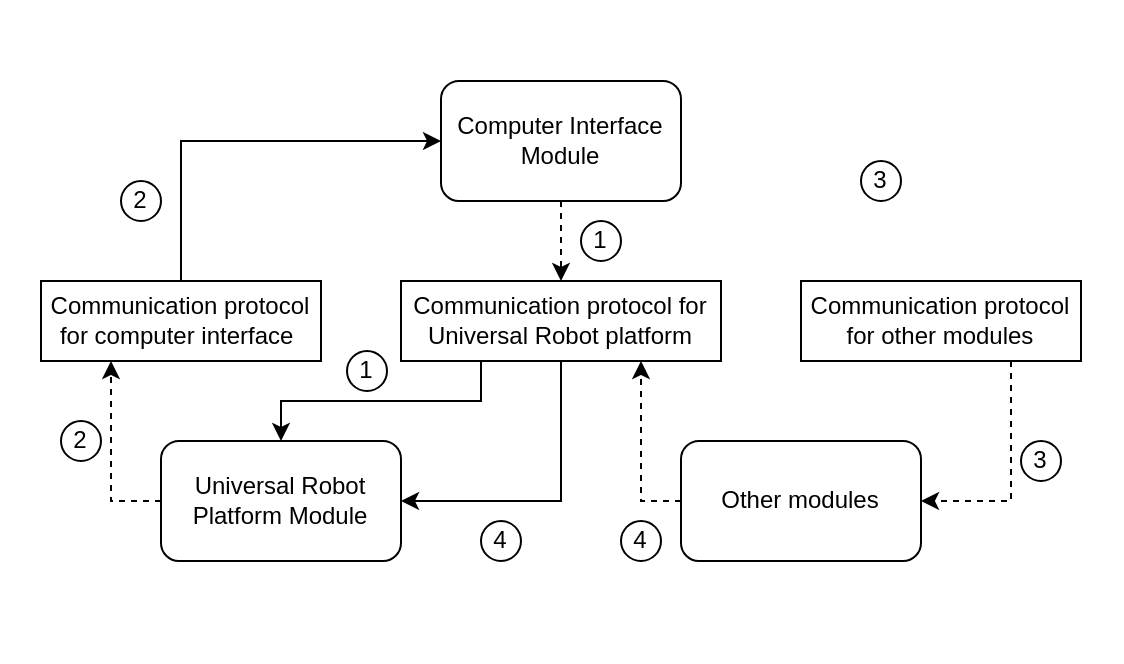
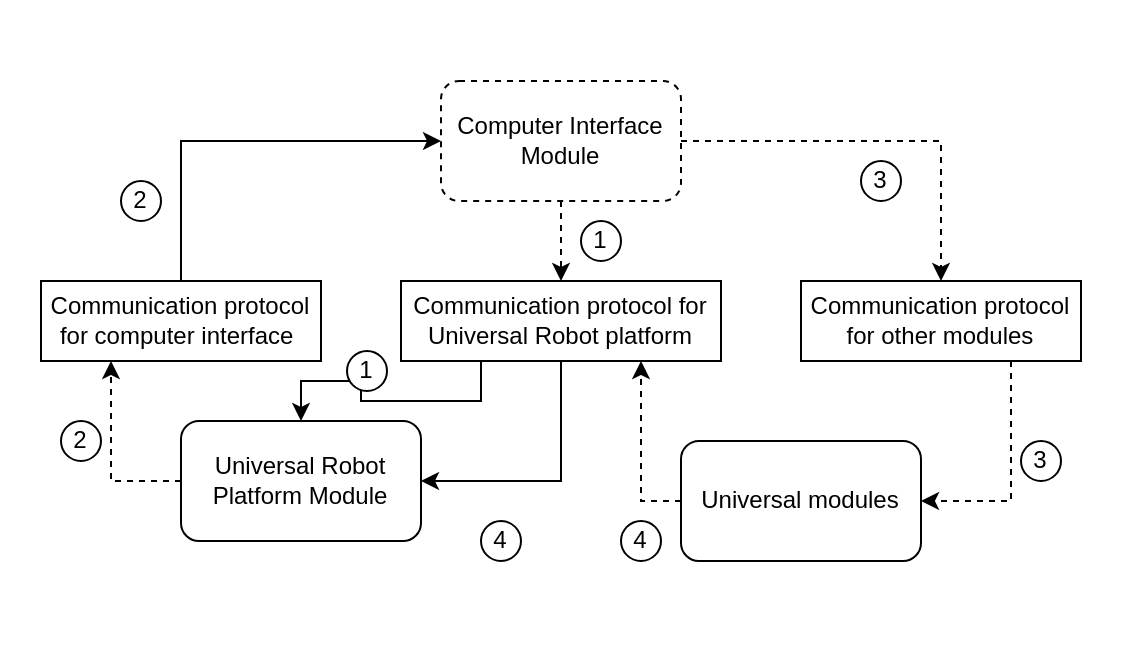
- <mxCell id="8" value="Computer Interface Module" style="rounded=1;whiteSpace=wrap;html=1;" vertex="1" parent="7"><mxGeometry y="20" width="120" height="60" as="geometry" /></mxCell>
+ <mxCell id="8" value="Computer Interface Module" style="rounded=1;whiteSpace=wrap;html=1;dashed=1;" vertex="1" parent="7"><mxGeometry y="20" width="120" height="60" as="geometry" /></mxCell>
+ <mxCell id="17" style="edgeStyle=orthogonalEdgeStyle;rounded=0;orthogonalLoop=1;jettySize=auto;html=1;exitX=1;exitY=0.5;exitDx=0;exitDy=0;entryX=0.5;entryY=0;entryDx=0;entryDy=0;dashed=1;" edge="1" parent="1" source="8" target="10"><mxGeometry relative="1" as="geometry" /></mxCell>
- <mxCell id="3" value="Universal Robot Platform Module" style="rounded=1;whiteSpace=wrap;html=1;" vertex="1" parent="2"><mxGeometry y="20" width="120" height="60" as="geometry" /></mxCell>
+ <mxCell id="3" value="Universal Robot Platform Module" style="rounded=1;whiteSpace=wrap;html=1;" vertex="1" parent="2"><mxGeometry x="10" y="10" width="120" height="60" as="geometry" /></mxCell>
- <mxCell id="12" value="Other modules" style="rounded=1;whiteSpace=wrap;html=1;" vertex="1" parent="11"><mxGeometry y="10" width="120" height="60" as="geometry" /></mxCell>
+ <mxCell id="12" value="Universal modules" style="rounded=1;whiteSpace=wrap;html=1;" vertex="1" parent="11"><mxGeometry y="10" width="120" height="60" as="geometry" /></mxCell>
